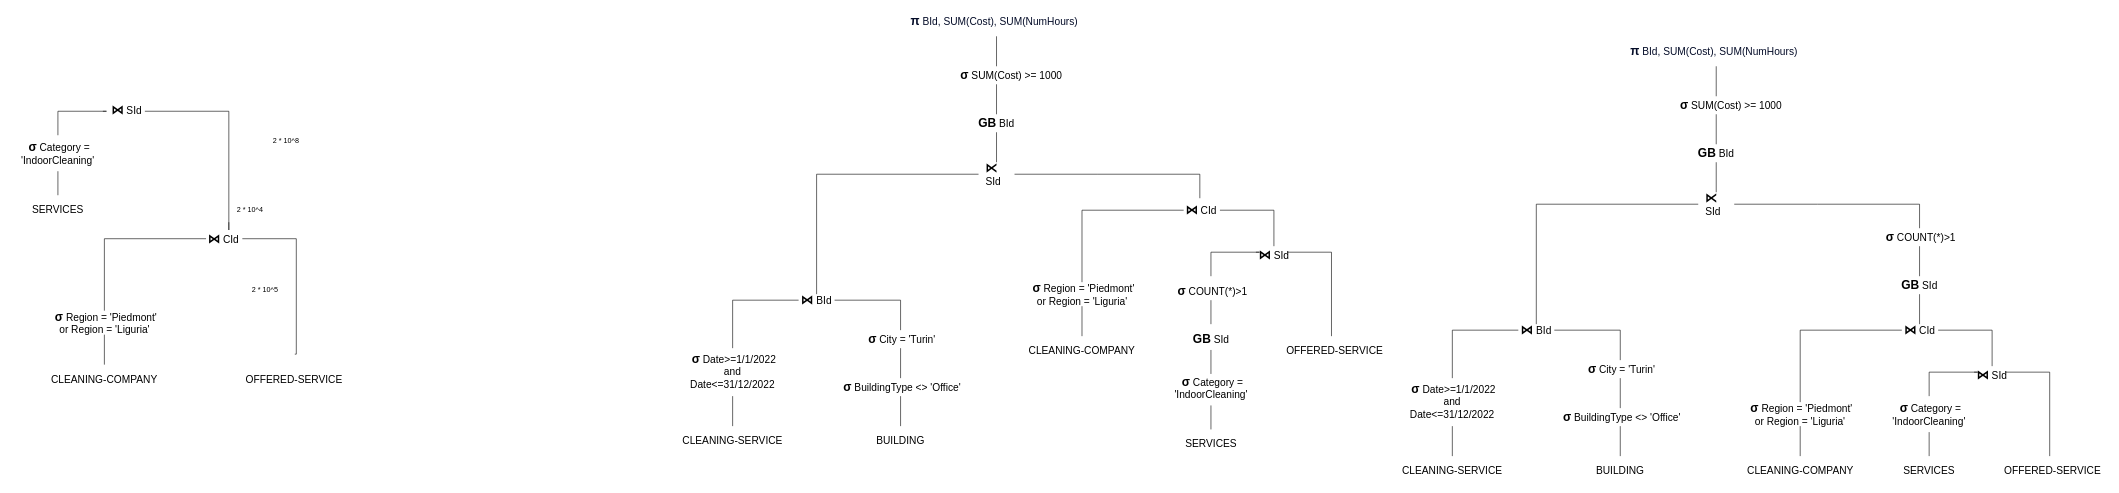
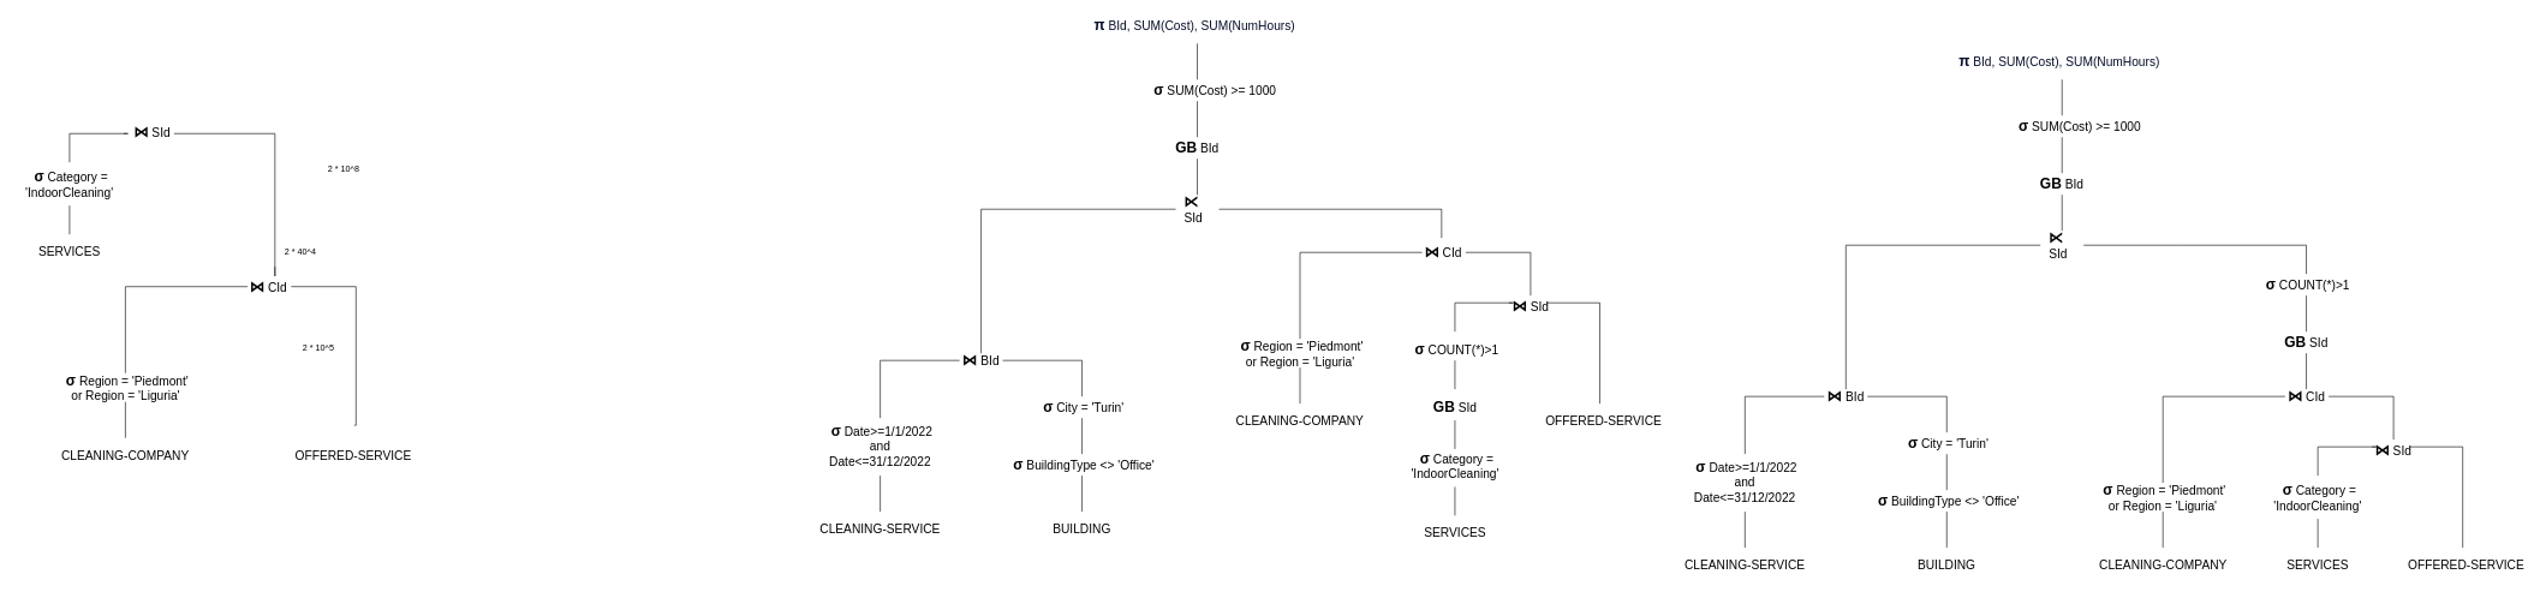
- <mxCell id="90" value="2 * 10^4" style="text;html=1;align=center;verticalAlign=middle;resizable=0;points=[];autosize=1;strokeColor=none;fillColor=none;" vertex="1" parent="1"><mxGeometry x="380" y="335" width="70" height="30" as="geometry" /></mxCell>
+ <mxCell id="90" value="2 * 40^4" style="text;html=1;align=center;verticalAlign=middle;resizable=0;points=[];autosize=1;strokeColor=none;fillColor=none;" vertex="1" parent="1"><mxGeometry x="380" y="335" width="70" height="30" as="geometry" /></mxCell>
